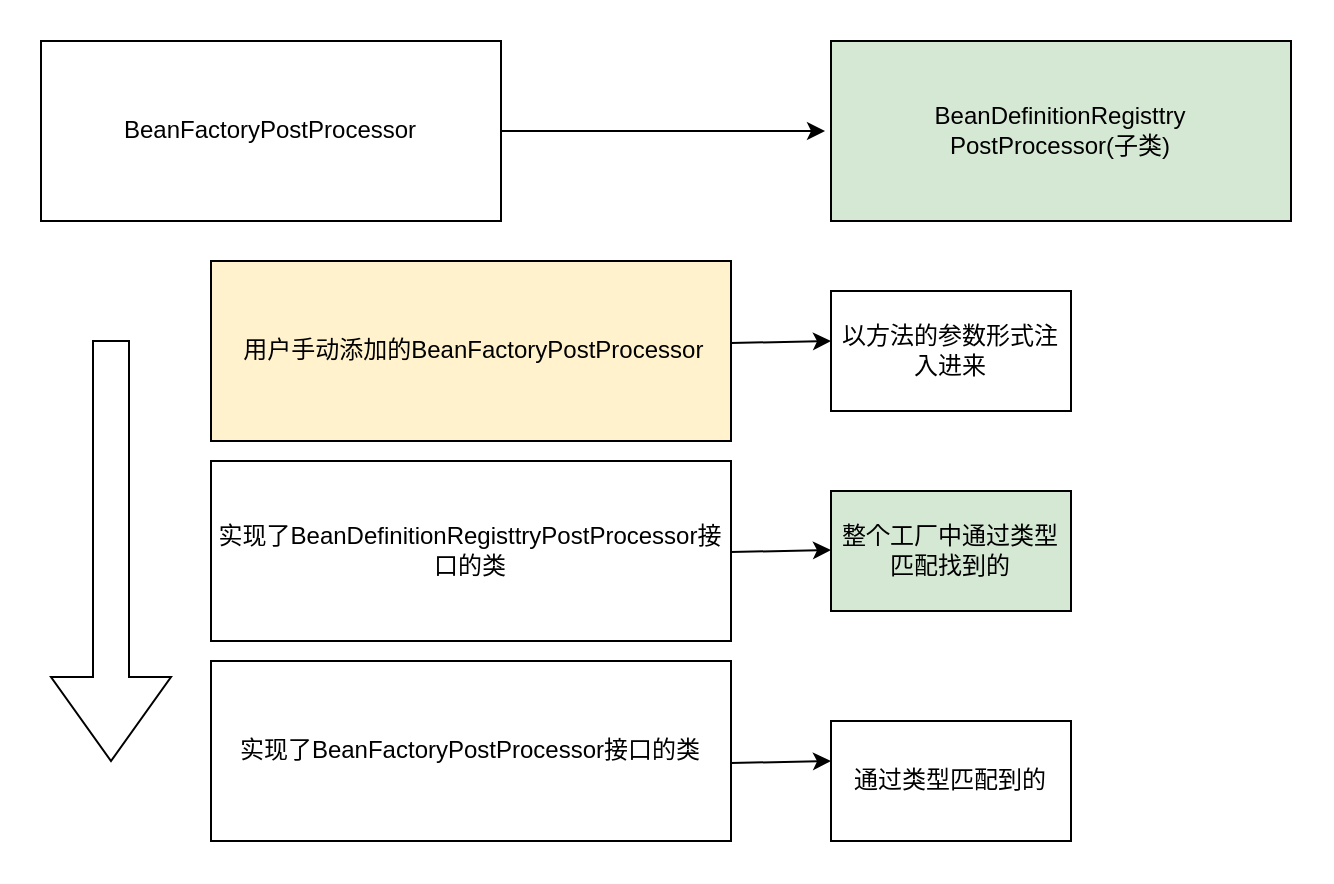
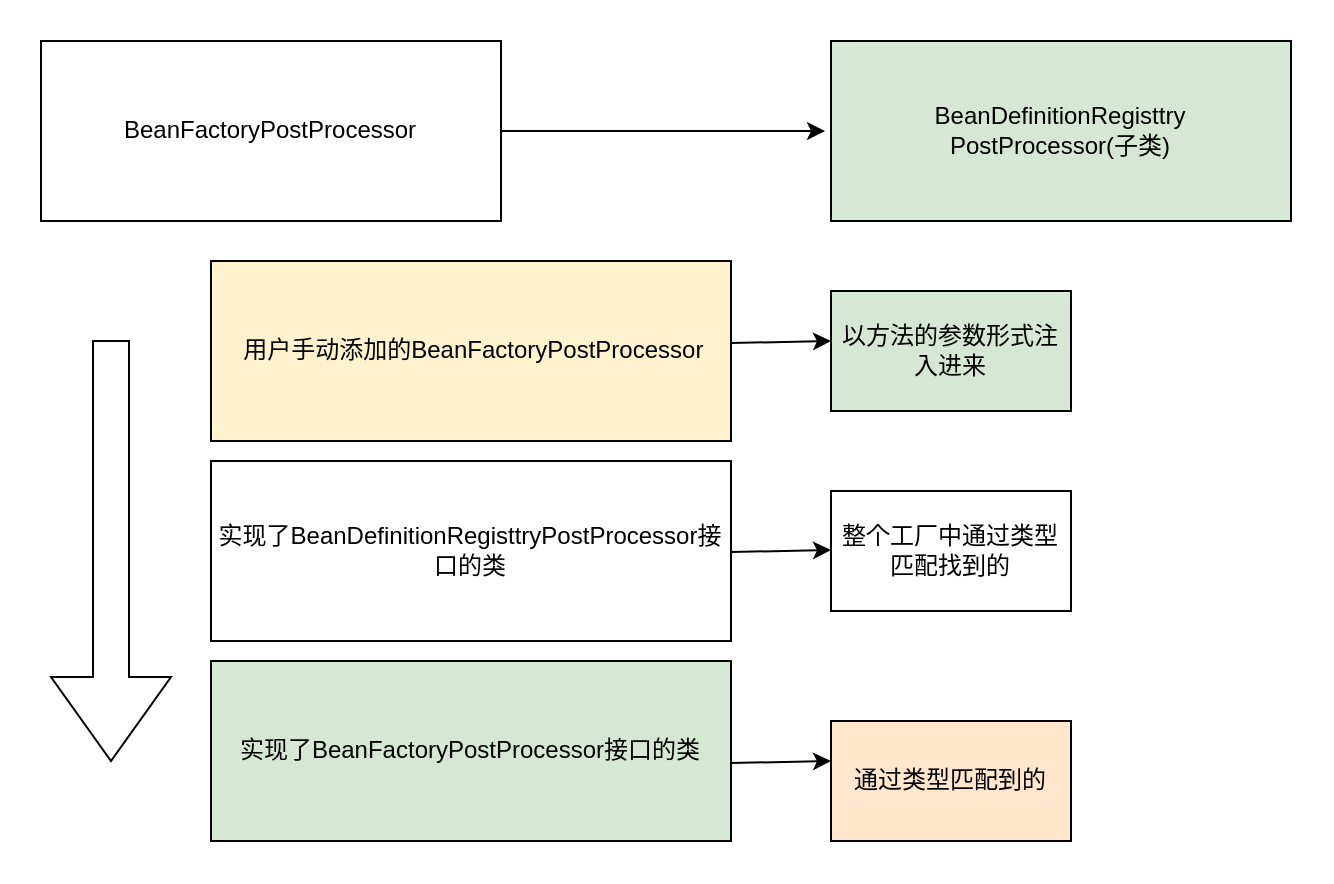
- <mxCell id="9" value="以方法的参数形式注入进来" style="rounded=0;whiteSpace=wrap;html=1;" vertex="1" parent="1"><mxGeometry x="415" y="145" width="120" height="60" as="geometry" /></mxCell>
+ <mxCell id="9" value="以方法的参数形式注入进来" style="rounded=0;whiteSpace=wrap;html=1;fillColor=#d5e8d4;" vertex="1" parent="1"><mxGeometry x="415" y="145" width="120" height="60" as="geometry" /></mxCell>
- <mxCell id="10" value="整个工厂中通过类型匹配找到的" style="rounded=0;whiteSpace=wrap;html=1;fillColor=#d5e8d4;" vertex="1" parent="1"><mxGeometry x="415" y="245" width="120" height="60" as="geometry" /></mxCell>
+ <mxCell id="10" value="整个工厂中通过类型匹配找到的" style="rounded=0;whiteSpace=wrap;html=1;" vertex="1" parent="1"><mxGeometry x="415" y="245" width="120" height="60" as="geometry" /></mxCell>
- <mxCell id="8" value="实现了BeanFactoryPostProcessor接口的类" style="rounded=0;whiteSpace=wrap;html=1;" vertex="1" parent="1"><mxGeometry x="105" y="330" width="260" height="90" as="geometry" /></mxCell>
+ <mxCell id="8" value="实现了BeanFactoryPostProcessor接口的类" style="rounded=0;whiteSpace=wrap;html=1;fillColor=#d5e8d4;" vertex="1" parent="1"><mxGeometry x="105" y="330" width="260" height="90" as="geometry" /></mxCell>
- <mxCell id="11" value="通过类型匹配到的" style="rounded=0;whiteSpace=wrap;html=1;" vertex="1" parent="1"><mxGeometry x="415" y="360" width="120" height="60" as="geometry" /></mxCell>
+ <mxCell id="11" value="通过类型匹配到的" style="rounded=0;whiteSpace=wrap;html=1;fillColor=#ffe6cc;" vertex="1" parent="1"><mxGeometry x="415" y="360" width="120" height="60" as="geometry" /></mxCell>
